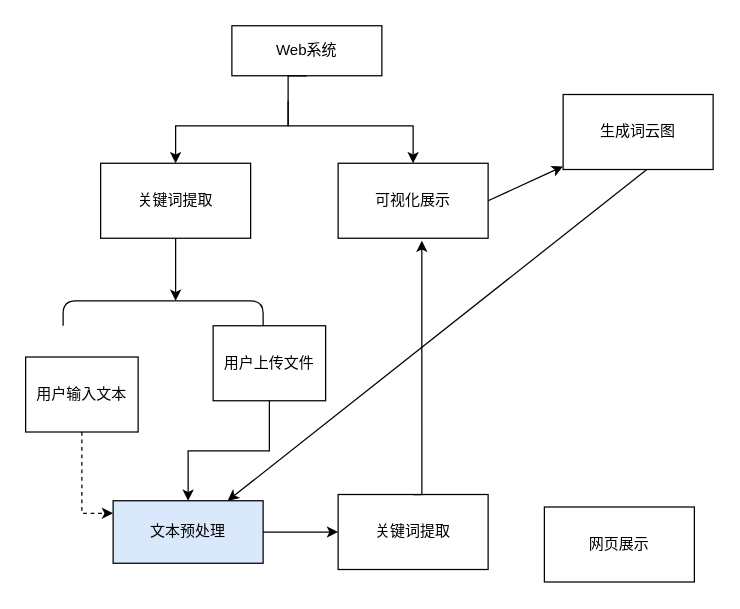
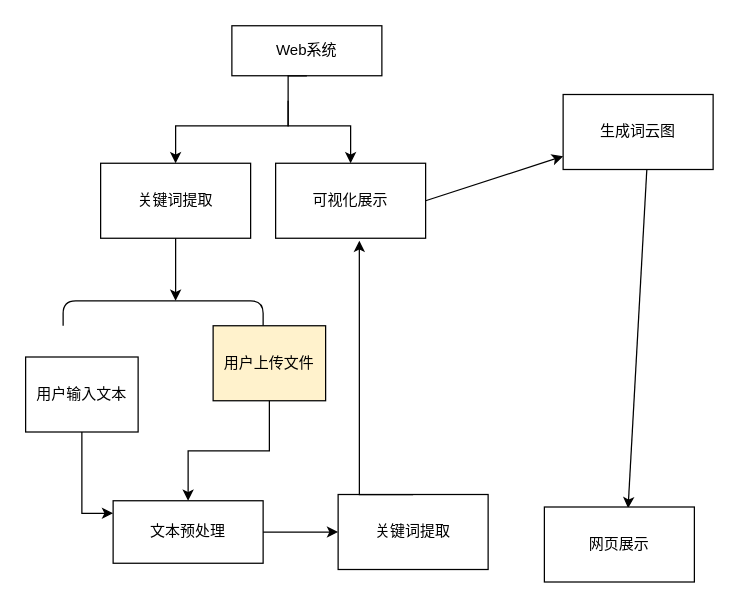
- <mxCell id="5" value="可视化展示" style="rounded=0;whiteSpace=wrap;html=1;" vertex="1" parent="1"><mxGeometry x="270" y="130" width="120" height="60" as="geometry" /></mxCell>
+ <mxCell id="5" value="可视化展示" style="rounded=0;whiteSpace=wrap;html=1;" vertex="1" parent="1"><mxGeometry x="220" y="130" width="120" height="60" as="geometry" /></mxCell>
- <mxCell id="19" value="" style="endArrow=classic;html=1;rounded=0;exitX=0.558;exitY=1;exitDx=0;exitDy=0;exitPerimeter=0;" edge="1" parent="1" source="18" target="13"><mxGeometry width="50" height="50" relative="1" as="geometry"><mxPoint x="560" y="310" as="sourcePoint" /><mxPoint x="520" y="390" as="targetPoint" /></mxGeometry></mxCell>
+ <mxCell id="19" value="" style="endArrow=classic;html=1;rounded=0;exitX=0.558;exitY=1;exitDx=0;exitDy=0;exitPerimeter=0;entryX=0.558;entryY=0.017;entryDx=0;entryDy=0;entryPerimeter=0;" edge="1" parent="1" source="18" target="20"><mxGeometry width="50" height="50" relative="1" as="geometry"><mxPoint x="560" y="310" as="sourcePoint" /><mxPoint x="520" y="390" as="targetPoint" /></mxGeometry></mxCell>
- <mxCell id="10" value="用户上传文件" style="rounded=0;whiteSpace=wrap;html=1;" vertex="1" parent="1"><mxGeometry x="170" y="260" width="90" height="60" as="geometry" /></mxCell>
+ <mxCell id="10" value="用户上传文件" style="rounded=0;whiteSpace=wrap;html=1;fillColor=#fff2cc;" vertex="1" parent="1"><mxGeometry x="170" y="260" width="90" height="60" as="geometry" /></mxCell>
- <mxCell id="11" value="" style="edgeStyle=elbowEdgeStyle;elbow=vertical;endArrow=classic;html=1;rounded=0;exitX=0.5;exitY=1;exitDx=0;exitDy=0;dashed=1;" edge="1" parent="1" source="9" target="13"><mxGeometry width="50" height="50" relative="1" as="geometry"><mxPoint x="60" y="330" as="sourcePoint" /><mxPoint x="100" y="410" as="targetPoint" /><Array as="points"><mxPoint x="40" y="410" /><mxPoint x="140" y="360" /></Array></mxGeometry></mxCell>
+ <mxCell id="11" value="" style="edgeStyle=elbowEdgeStyle;elbow=vertical;endArrow=classic;html=1;rounded=0;exitX=0.5;exitY=1;exitDx=0;exitDy=0;" edge="1" parent="1" source="9" target="13"><mxGeometry width="50" height="50" relative="1" as="geometry"><mxPoint x="60" y="330" as="sourcePoint" /><mxPoint x="100" y="410" as="targetPoint" /><Array as="points"><mxPoint x="40" y="410" /><mxPoint x="140" y="360" /></Array></mxGeometry></mxCell>
- <mxCell id="13" value="文本预处理" style="rounded=0;whiteSpace=wrap;html=1;fillColor=#dae8fc;" vertex="1" parent="1"><mxGeometry x="90" y="400" width="120" height="50" as="geometry" /></mxCell>
+ <mxCell id="13" value="文本预处理" style="rounded=0;whiteSpace=wrap;html=1;" vertex="1" parent="1"><mxGeometry x="90" y="400" width="120" height="50" as="geometry" /></mxCell>
